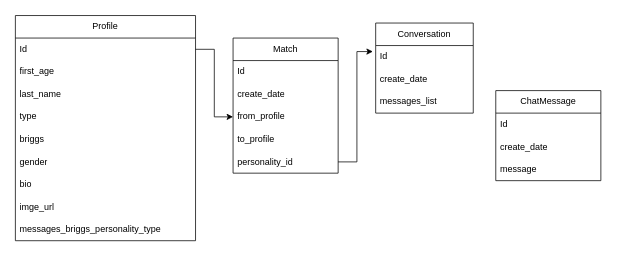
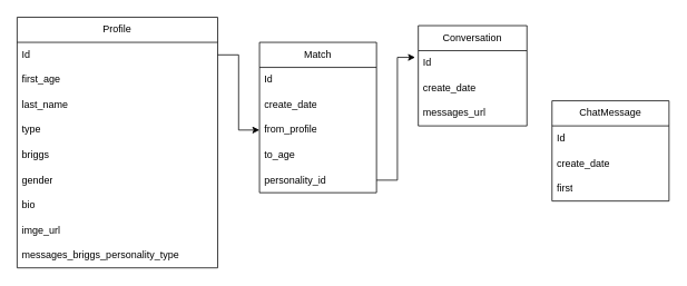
- <mxCell id="21" value="messages_list" style="text;strokeColor=none;fillColor=none;align=left;verticalAlign=middle;spacingLeft=4;spacingRight=4;overflow=hidden;points=[[0,0.5],[1,0.5]];portConstraint=eastwest;rotatable=0;whiteSpace=wrap;html=1;" vertex="1" parent="18"><mxGeometry y="90" width="130" height="30" as="geometry" /></mxCell>
+ <mxCell id="21" value="messages_url" style="text;strokeColor=none;fillColor=none;align=left;verticalAlign=middle;spacingLeft=4;spacingRight=4;overflow=hidden;points=[[0,0.5],[1,0.5]];portConstraint=eastwest;rotatable=0;whiteSpace=wrap;html=1;" vertex="1" parent="18"><mxGeometry y="90" width="130" height="30" as="geometry" /></mxCell>
- <mxCell id="16" value="to_profile" style="text;strokeColor=none;fillColor=none;align=left;verticalAlign=middle;spacingLeft=4;spacingRight=4;overflow=hidden;points=[[0,0.5],[1,0.5]];portConstraint=eastwest;rotatable=0;whiteSpace=wrap;html=1;" vertex="1" parent="12"><mxGeometry y="120" width="140" height="30" as="geometry" /></mxCell>
+ <mxCell id="16" value="to_age" style="text;strokeColor=none;fillColor=none;align=left;verticalAlign=middle;spacingLeft=4;spacingRight=4;overflow=hidden;points=[[0,0.5],[1,0.5]];portConstraint=eastwest;rotatable=0;whiteSpace=wrap;html=1;" vertex="1" parent="12"><mxGeometry y="120" width="140" height="30" as="geometry" /></mxCell>
- <mxCell id="25" value="message" style="text;strokeColor=none;fillColor=none;align=left;verticalAlign=middle;spacingLeft=4;spacingRight=4;overflow=hidden;points=[[0,0.5],[1,0.5]];portConstraint=eastwest;rotatable=0;whiteSpace=wrap;html=1;" vertex="1" parent="22"><mxGeometry y="90" width="140" height="30" as="geometry" /></mxCell>
+ <mxCell id="25" value="first" style="text;strokeColor=none;fillColor=none;align=left;verticalAlign=middle;spacingLeft=4;spacingRight=4;overflow=hidden;points=[[0,0.5],[1,0.5]];portConstraint=eastwest;rotatable=0;whiteSpace=wrap;html=1;" vertex="1" parent="22"><mxGeometry y="90" width="140" height="30" as="geometry" /></mxCell>
